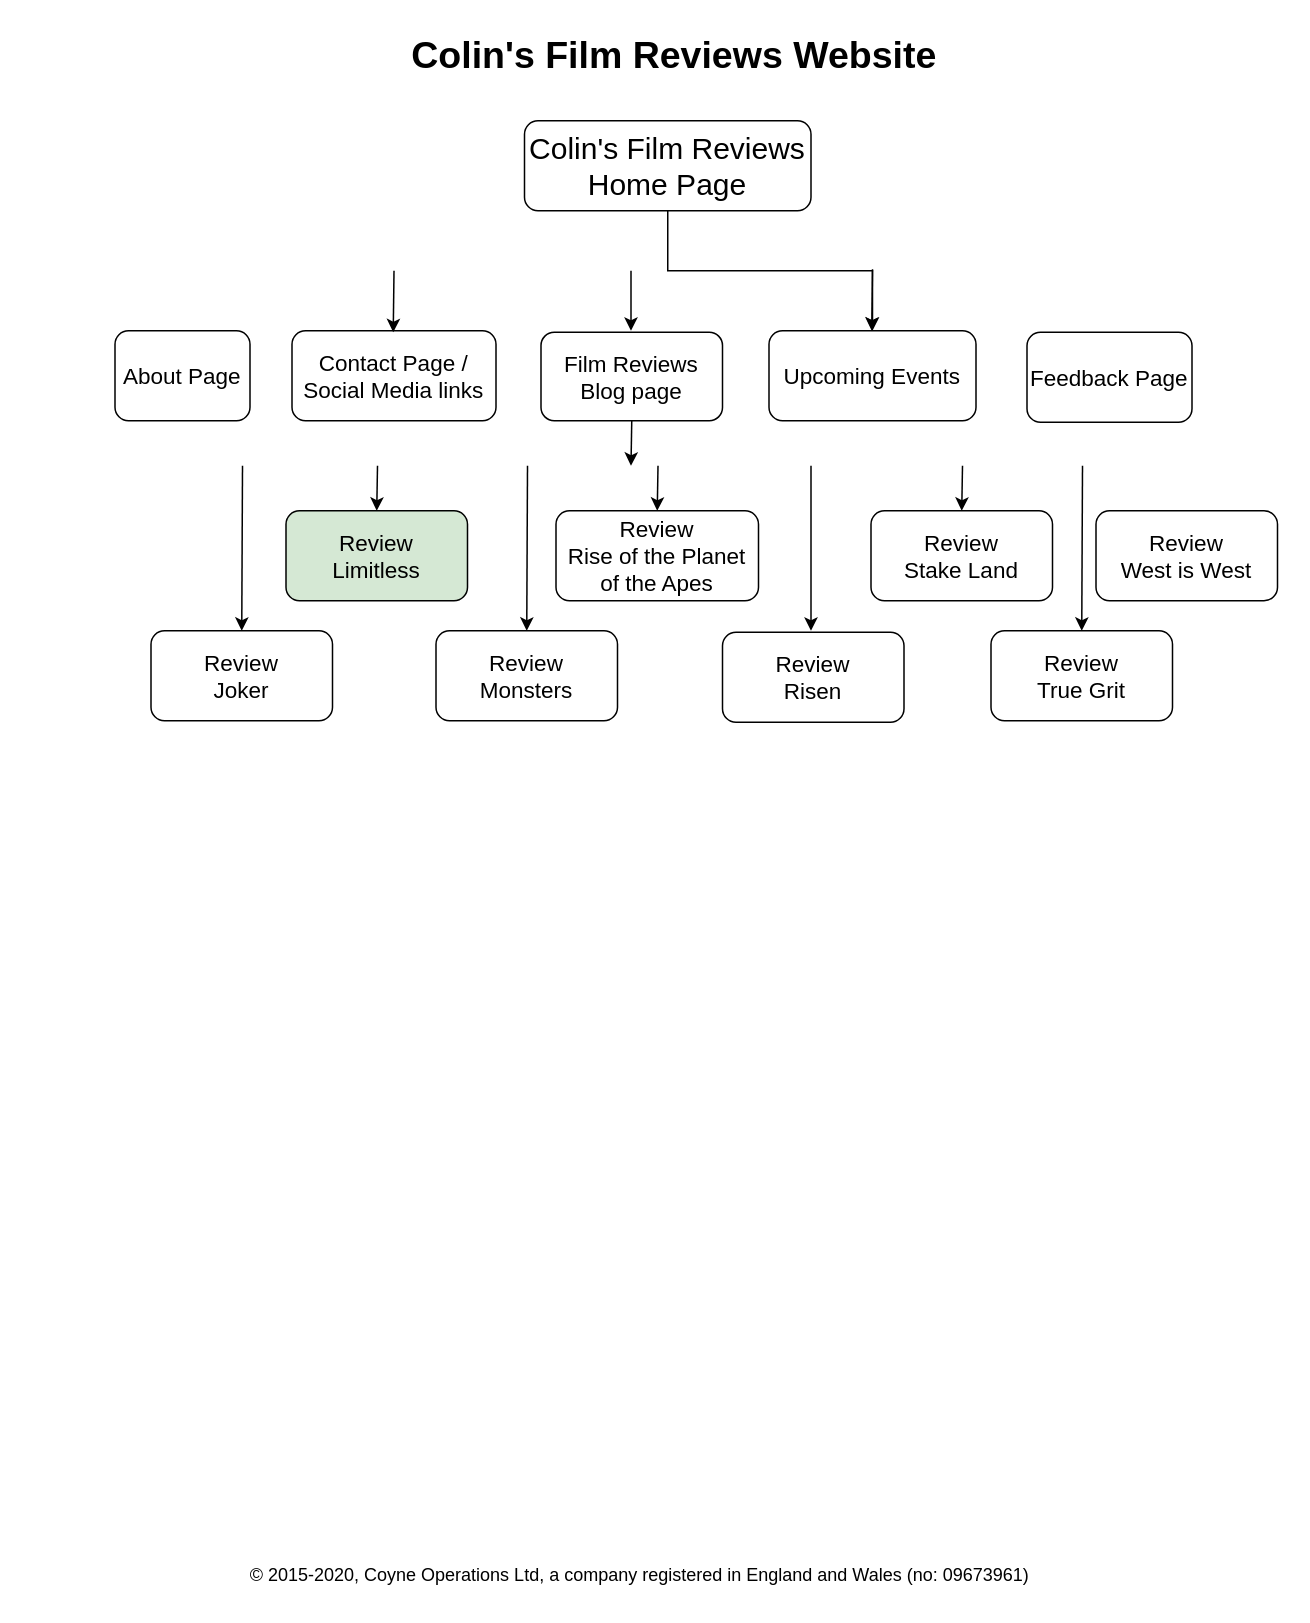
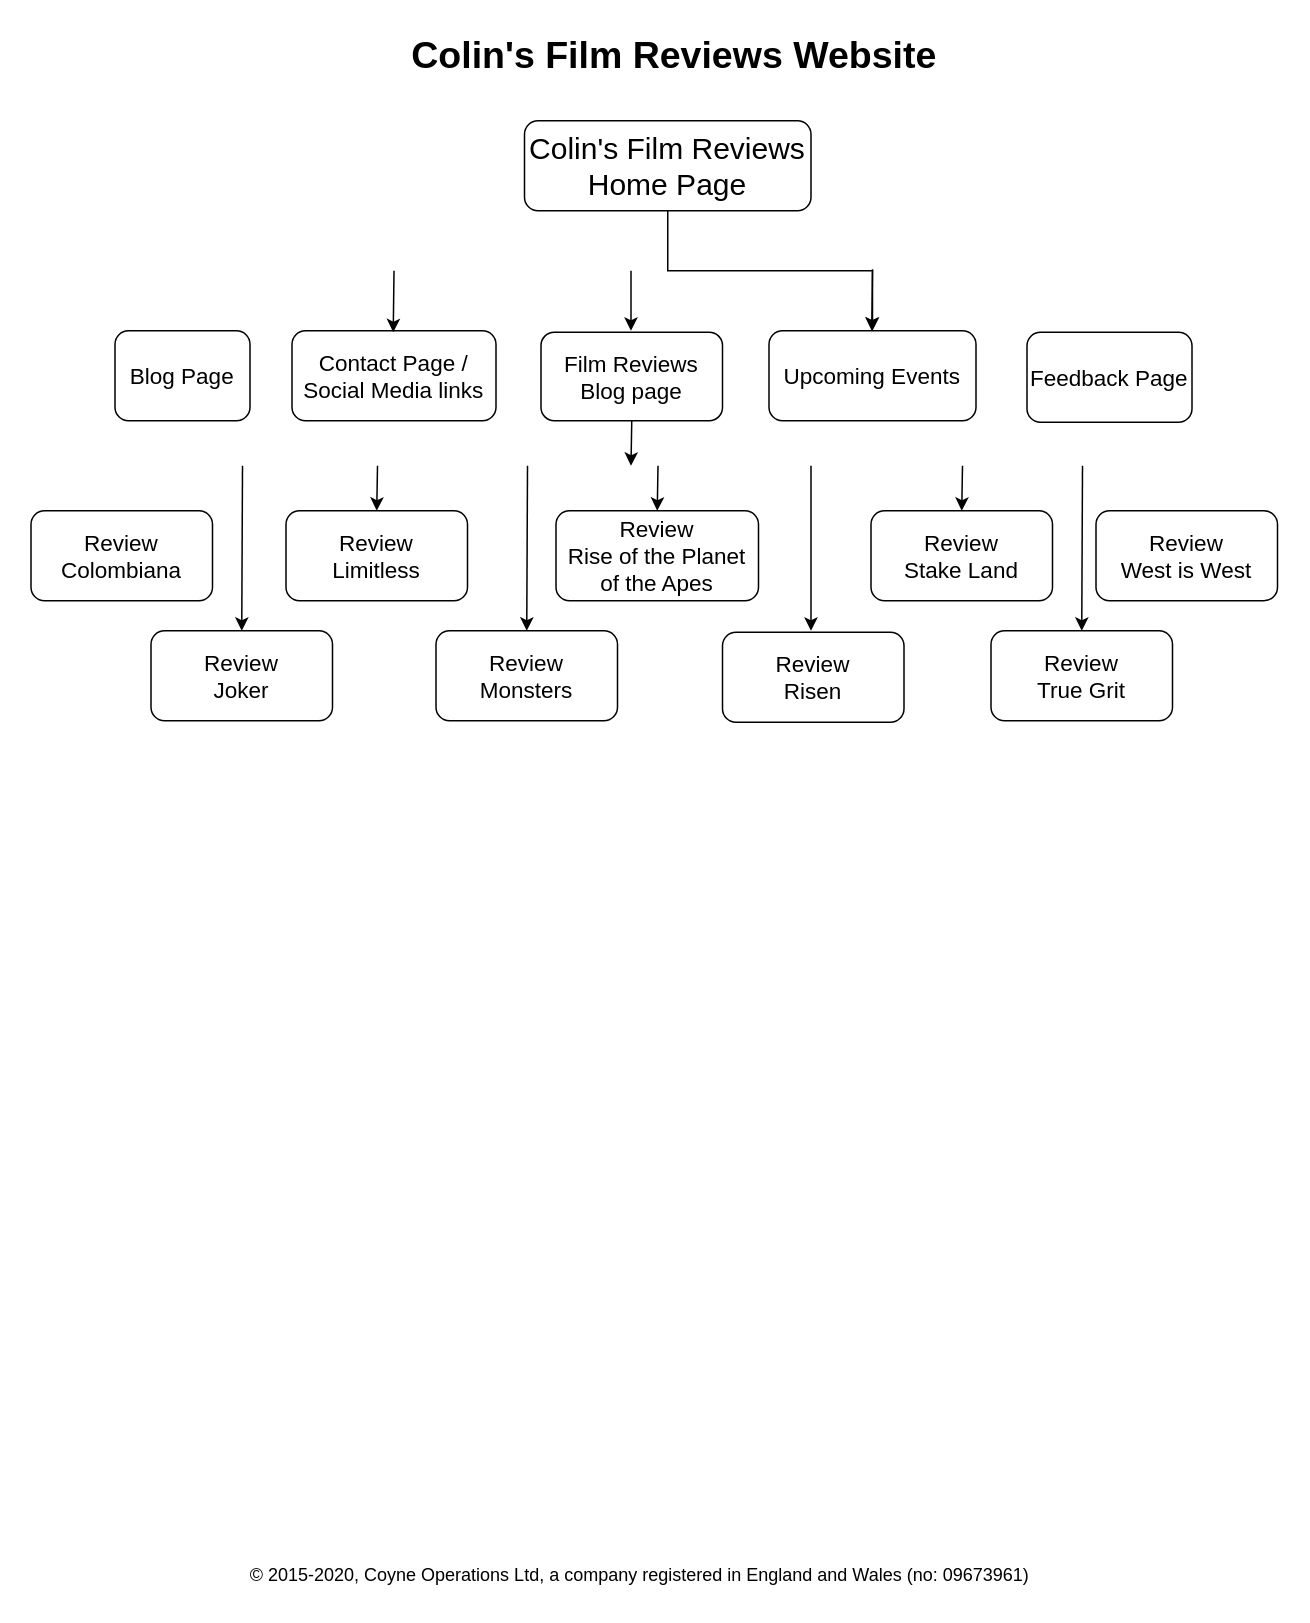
- <mxCell id="5" value="About Page" style="rounded=1;whiteSpace=wrap;html=1;fontSize=15;" parent="1" vertex="1"><mxGeometry x="76" y="220" width="90" height="60" as="geometry" /></mxCell>
+ <mxCell id="5" value="Blog Page" style="rounded=1;whiteSpace=wrap;html=1;fontSize=15;" parent="1" vertex="1"><mxGeometry x="76" y="220" width="90" height="60" as="geometry" /></mxCell>
+ <mxCell id="14" value="Review&lt;br&gt;Colombiana" style="rounded=1;whiteSpace=wrap;html=1;fontSize=15;" parent="1" vertex="1"><mxGeometry x="20" y="340" width="121" height="60" as="geometry" /></mxCell>
- <mxCell id="16" value="Review&lt;br&gt;Limitless" style="rounded=1;whiteSpace=wrap;html=1;fontSize=15;fillColor=#d5e8d4;" parent="1" vertex="1"><mxGeometry x="190" y="340" width="121" height="60" as="geometry" /></mxCell>
+ <mxCell id="16" value="Review&lt;br&gt;Limitless" style="rounded=1;whiteSpace=wrap;html=1;fontSize=15;" parent="1" vertex="1"><mxGeometry x="190" y="340" width="121" height="60" as="geometry" /></mxCell>
